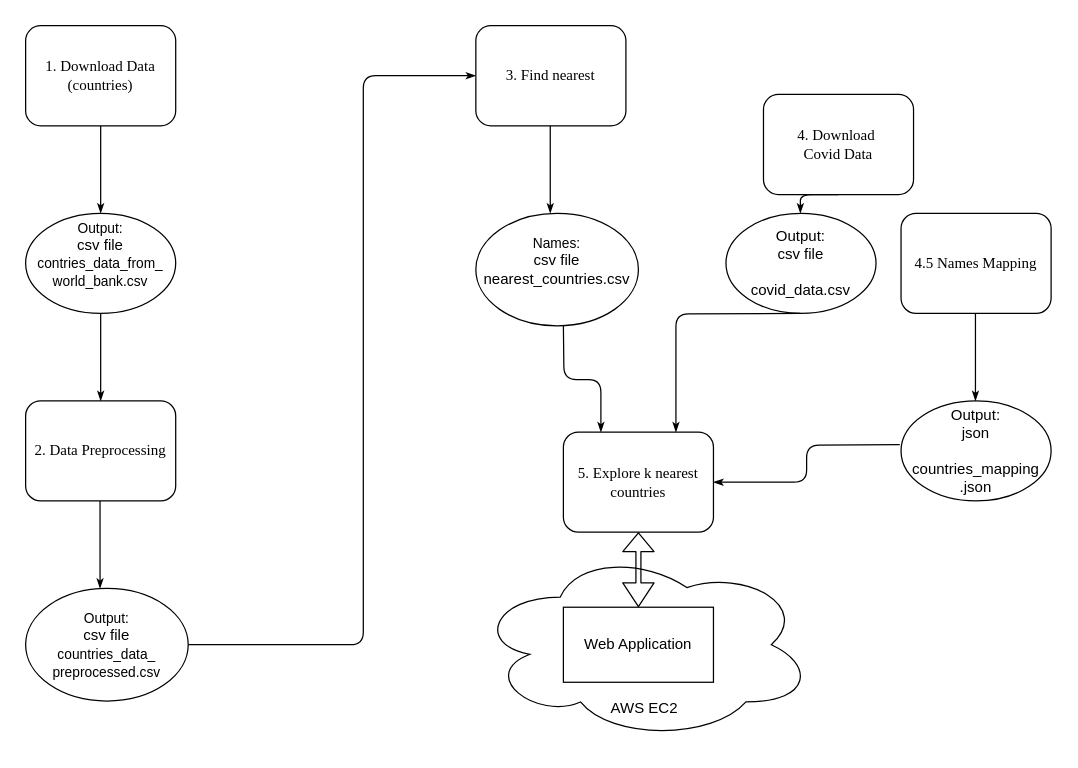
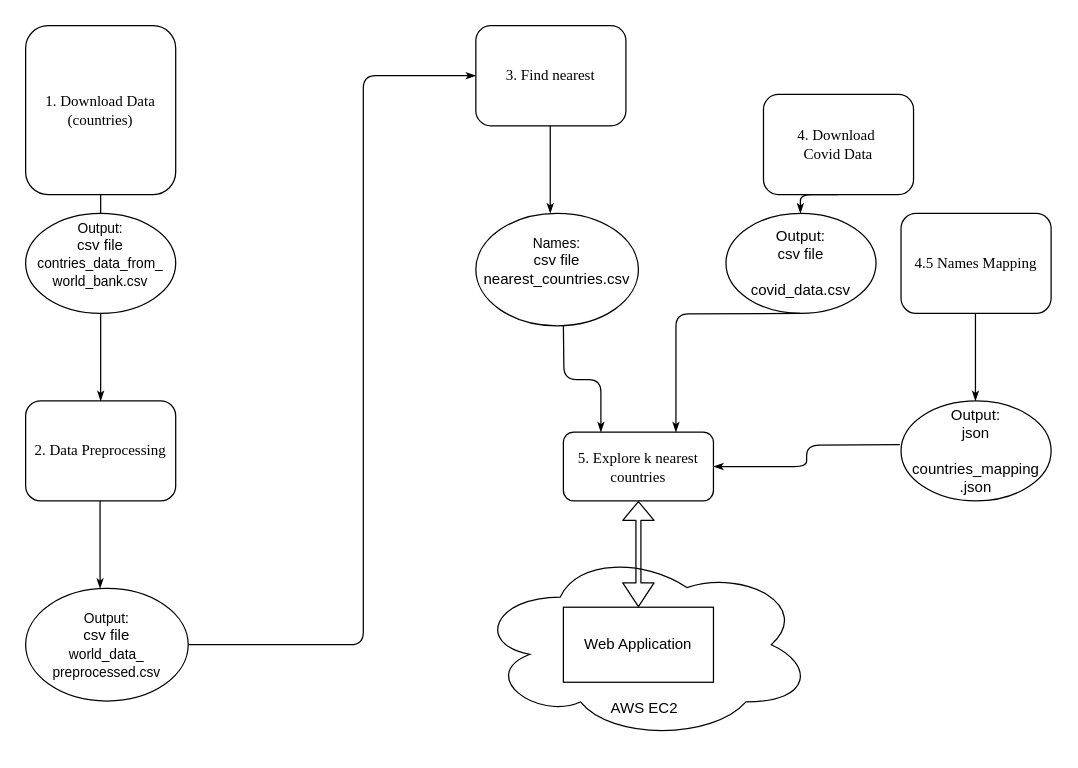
- <mxCell id="4" value="1. Download Data (countries)" style="rounded=1;whiteSpace=wrap;html=1;shadow=0;labelBackgroundColor=none;strokeWidth=1;fontFamily=Verdana;fontSize=12;align=center;" parent="1" vertex="1"><mxGeometry x="20" y="20" width="120" height="80" as="geometry" /></mxCell>
+ <mxCell id="4" value="1. Download Data (countries)" style="rounded=1;whiteSpace=wrap;html=1;shadow=0;labelBackgroundColor=none;strokeWidth=1;fontFamily=Verdana;fontSize=12;align=center;" parent="1" vertex="1"><mxGeometry x="20" y="20" width="120" height="135" as="geometry" /></mxCell>
- <mxCell id="20" value="5. Explore k nearest countries" style="rounded=1;whiteSpace=wrap;html=1;shadow=0;labelBackgroundColor=none;strokeWidth=1;fontFamily=Verdana;fontSize=12;align=center;" vertex="1" parent="1"><mxGeometry x="450" y="345" width="120" height="80" as="geometry" /></mxCell>
+ <mxCell id="20" value="5. Explore k nearest countries" style="rounded=1;whiteSpace=wrap;html=1;shadow=0;labelBackgroundColor=none;strokeWidth=1;fontFamily=Verdana;fontSize=12;align=center;" vertex="1" parent="1"><mxGeometry x="450" y="345" width="120" height="55" as="geometry" /></mxCell>
- <mxCell id="9" value="&lt;span style=&quot;font-size: 11px&quot;&gt;Output:&lt;br&gt;&lt;/span&gt;&lt;span&gt;csv file&lt;/span&gt;&lt;br&gt;&lt;span style=&quot;font-size: 11px&quot;&gt;countries_data_&lt;br&gt;preprocessed.csv&lt;/span&gt;" style="ellipse;whiteSpace=wrap;html=1;" vertex="1" parent="1"><mxGeometry x="20" y="470" width="130" height="90" as="geometry" /></mxCell>
+ <mxCell id="9" value="&lt;span style=&quot;font-size: 11px&quot;&gt;Output:&lt;br&gt;&lt;/span&gt;&lt;span&gt;csv file&lt;/span&gt;&lt;br&gt;&lt;span style=&quot;font-size: 11px&quot;&gt;world_data_&lt;br&gt;preprocessed.csv&lt;/span&gt;" style="ellipse;whiteSpace=wrap;html=1;" vertex="1" parent="1"><mxGeometry x="20" y="470" width="130" height="90" as="geometry" /></mxCell>
